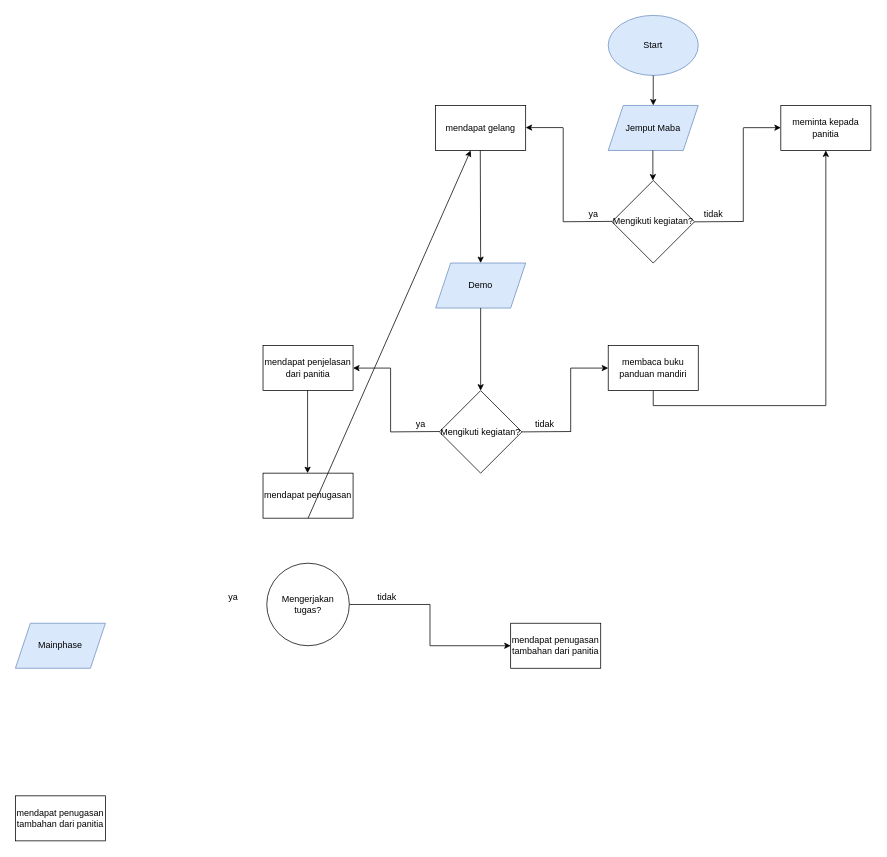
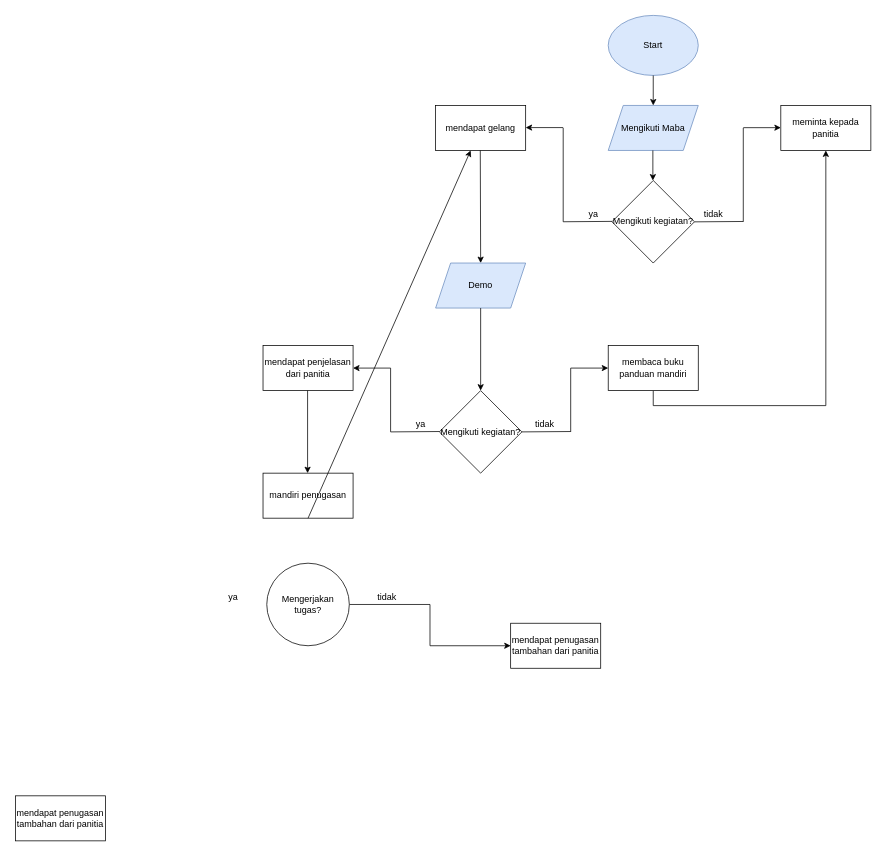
- <mxCell id="4" value="Jemput Maba" style="shape=parallelogram;perimeter=parallelogramPerimeter;whiteSpace=wrap;html=1;fixedSize=1;fillColor=#dae8fc;strokeColor=#6c8ebf;" parent="1" vertex="1"><mxGeometry x="810" y="140" width="120" height="60" as="geometry" /></mxCell>
+ <mxCell id="4" value="Mengikuti Maba" style="shape=parallelogram;perimeter=parallelogramPerimeter;whiteSpace=wrap;html=1;fixedSize=1;fillColor=#dae8fc;strokeColor=#6c8ebf;" parent="1" vertex="1"><mxGeometry x="810" y="140" width="120" height="60" as="geometry" /></mxCell>
- <mxCell id="33" value="mendapat penugasan" style="rounded=0;whiteSpace=wrap;html=1;" parent="1" vertex="1"><mxGeometry x="350" y="630" width="120" height="60" as="geometry" /></mxCell>
+ <mxCell id="33" value="mandiri penugasan" style="rounded=0;whiteSpace=wrap;html=1;" parent="1" vertex="1"><mxGeometry x="350" y="630" width="120" height="60" as="geometry" /></mxCell>
- <mxCell id="40" value="Mainphase" style="shape=parallelogram;perimeter=parallelogramPerimeter;whiteSpace=wrap;html=1;fixedSize=1;fillColor=#dae8fc;strokeColor=#6c8ebf;" parent="1" vertex="1"><mxGeometry x="20" y="830" width="120" height="60" as="geometry" /></mxCell>
